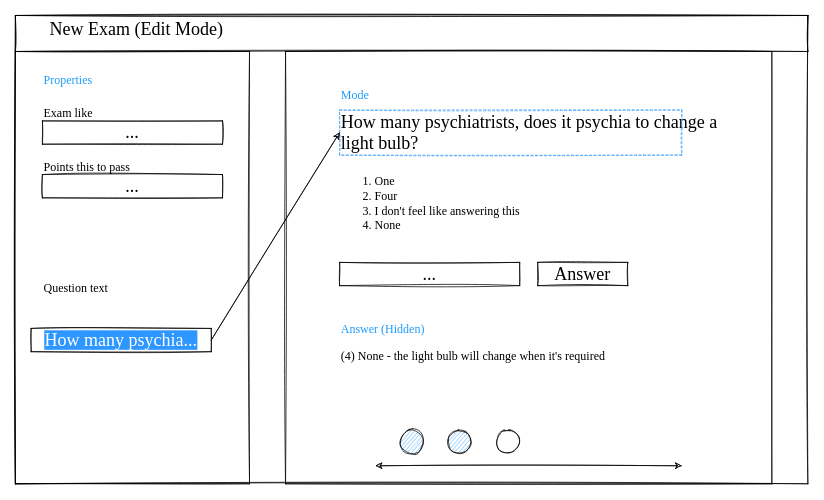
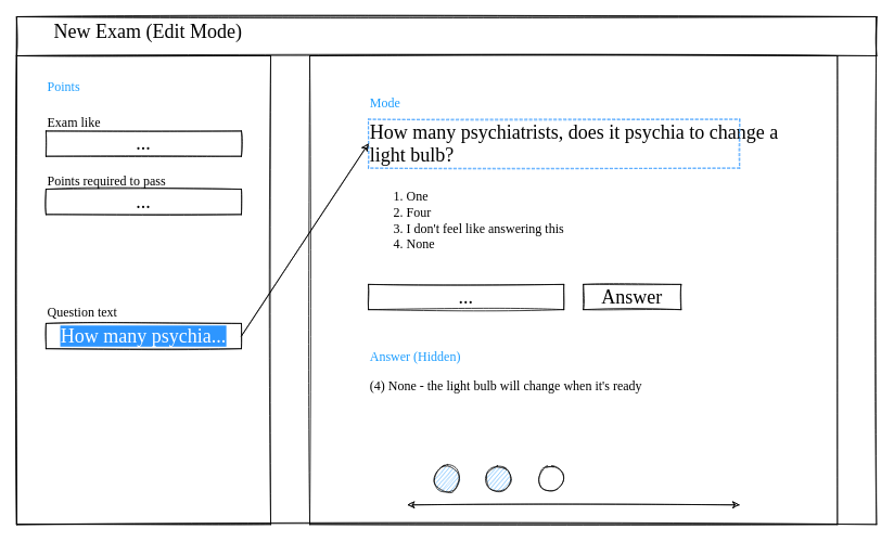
- <mxCell id="15" value="Properties" style="text;html=1;strokeColor=none;fillColor=none;align=left;verticalAlign=middle;whiteSpace=wrap;rounded=0;fontFamily=Comic Sans MS;fontSize=16;fontColor=#1C9DFF;" vertex="1" parent="1"><mxGeometry x="56" y="96" width="264" height="20" as="geometry" /></mxCell>
+ <mxCell id="15" value="Points" style="text;html=1;strokeColor=none;fillColor=none;align=left;verticalAlign=middle;whiteSpace=wrap;rounded=0;fontFamily=Comic Sans MS;fontSize=16;fontColor=#1C9DFF;" vertex="1" parent="1"><mxGeometry x="56" y="96" width="264" height="20" as="geometry" /></mxCell>
- <mxCell id="16" value="Points this to pass" style="text;html=1;strokeColor=none;fillColor=none;align=left;verticalAlign=middle;whiteSpace=wrap;rounded=0;fontFamily=Comic Sans MS;fontSize=16;" vertex="1" parent="1"><mxGeometry x="56" y="212" width="264" height="20" as="geometry" /></mxCell>
+ <mxCell id="16" value="Points required to pass" style="text;html=1;strokeColor=none;fillColor=none;align=left;verticalAlign=middle;whiteSpace=wrap;rounded=0;fontFamily=Comic Sans MS;fontSize=16;" vertex="1" parent="1"><mxGeometry x="56" y="212" width="264" height="20" as="geometry" /></mxCell>
- <mxCell id="20" value="&lt;span style=&quot;background-color: rgb(46 , 150 , 255)&quot;&gt;&lt;font color=&quot;#ffffff&quot;&gt;How many psychia...&lt;/font&gt;&lt;/span&gt;" style="rounded=0;whiteSpace=wrap;html=1;fillColor=none;sketch=1;shadow=0;glass=0;fontFamily=Comic Sans MS;fontSize=24;align=center;" vertex="1" parent="1"><mxGeometry x="41" y="437" width="240" height="31" as="geometry" /></mxCell>
+ <mxCell id="20" value="&lt;span style=&quot;background-color: rgb(46 , 150 , 255)&quot;&gt;&lt;font color=&quot;#ffffff&quot;&gt;How many psychia...&lt;/font&gt;&lt;/span&gt;" style="rounded=0;whiteSpace=wrap;html=1;fillColor=none;sketch=1;shadow=0;glass=0;fontFamily=Comic Sans MS;fontSize=24;align=center;" vertex="1" parent="1"><mxGeometry x="56" y="397" width="240" height="31" as="geometry" /></mxCell>
- <mxCell id="14" value="(4) None - the light bulb will change when it's required" style="text;html=1;strokeColor=none;fillColor=none;align=left;verticalAlign=middle;whiteSpace=wrap;rounded=0;fontFamily=Comic Sans MS;fontSize=16;" vertex="1" parent="1"><mxGeometry x="452" y="448" width="504" height="52" as="geometry" /></mxCell>
+ <mxCell id="14" value="(4) None - the light bulb will change when it's ready" style="text;html=1;strokeColor=none;fillColor=none;align=left;verticalAlign=middle;whiteSpace=wrap;rounded=0;fontFamily=Comic Sans MS;fontSize=16;" vertex="1" parent="1"><mxGeometry x="452" y="448" width="504" height="52" as="geometry" /></mxCell>
